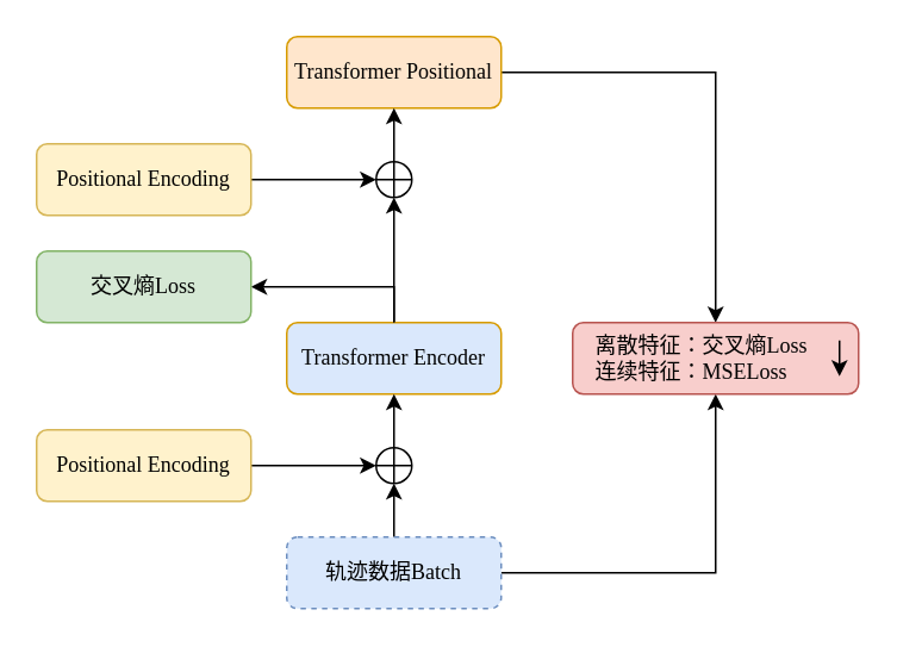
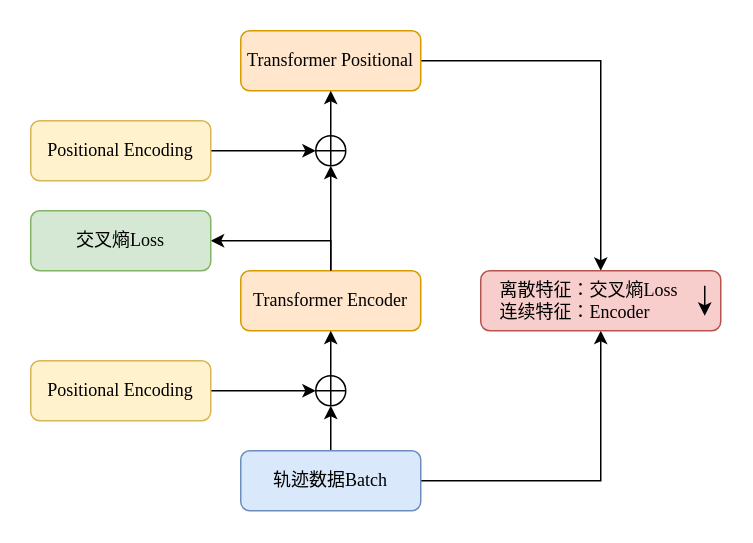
- <mxCell id="3" value="&lt;font face=&quot;Times New Roman&quot;&gt;Transformer Encoder&lt;/font&gt;" style="rounded=1;whiteSpace=wrap;html=1;fillColor=#dae8fc;strokeColor=#d79b00;" parent="1" vertex="1"><mxGeometry x="160" y="180" width="120" height="40" as="geometry" /></mxCell>
+ <mxCell id="3" value="&lt;font face=&quot;Times New Roman&quot;&gt;Transformer Encoder&lt;/font&gt;" style="rounded=1;whiteSpace=wrap;html=1;fillColor=#ffe6cc;strokeColor=#d79b00;" parent="1" vertex="1"><mxGeometry x="160" y="180" width="120" height="40" as="geometry" /></mxCell>
- <mxCell id="17" value="&lt;font style=&quot;&quot; face=&quot;SimSun&quot;&gt;离散特征：交叉熵&lt;/font&gt;&lt;font style=&quot;&quot; face=&quot;Times New Roman&quot;&gt;Loss&lt;/font&gt;&lt;div style=&quot;&quot;&gt;&lt;font face=&quot;SimSun&quot;&gt;连续特征：&lt;/font&gt;&lt;font face=&quot;Times New Roman&quot;&gt;MSELoss&lt;/font&gt;&lt;/div&gt;" style="text;html=1;align=left;verticalAlign=middle;whiteSpace=wrap;rounded=0;" parent="15" vertex="1"><mxGeometry x="10.667" y="5" width="138.667" height="30" as="geometry" /></mxCell>
+ <mxCell id="17" value="&lt;font style=&quot;&quot; face=&quot;SimSun&quot;&gt;离散特征：交叉熵&lt;/font&gt;&lt;font style=&quot;&quot; face=&quot;Times New Roman&quot;&gt;Loss&lt;/font&gt;&lt;div style=&quot;&quot;&gt;&lt;font face=&quot;SimSun&quot;&gt;连续特征：&lt;/font&gt;&lt;font face=&quot;Times New Roman&quot;&gt;Encoder&lt;/font&gt;&lt;/div&gt;" style="text;html=1;align=left;verticalAlign=middle;whiteSpace=wrap;rounded=0;" parent="15" vertex="1"><mxGeometry x="10.667" y="5" width="138.667" height="30" as="geometry" /></mxCell>
- <mxCell id="10" value="&lt;font face=&quot;SimSun&quot;&gt;轨迹数据&lt;/font&gt;&lt;font face=&quot;Times New Roman&quot;&gt;Batch&lt;/font&gt;" style="rounded=1;whiteSpace=wrap;html=1;fillColor=#dae8fc;strokeColor=#6c8ebf;dashed=1;" parent="1" vertex="1"><mxGeometry x="160" y="300" width="120" height="40" as="geometry" /></mxCell>
+ <mxCell id="10" value="&lt;font face=&quot;SimSun&quot;&gt;轨迹数据&lt;/font&gt;&lt;font face=&quot;Times New Roman&quot;&gt;Batch&lt;/font&gt;" style="rounded=1;whiteSpace=wrap;html=1;fillColor=#dae8fc;strokeColor=#6c8ebf;" parent="1" vertex="1"><mxGeometry x="160" y="300" width="120" height="40" as="geometry" /></mxCell>
